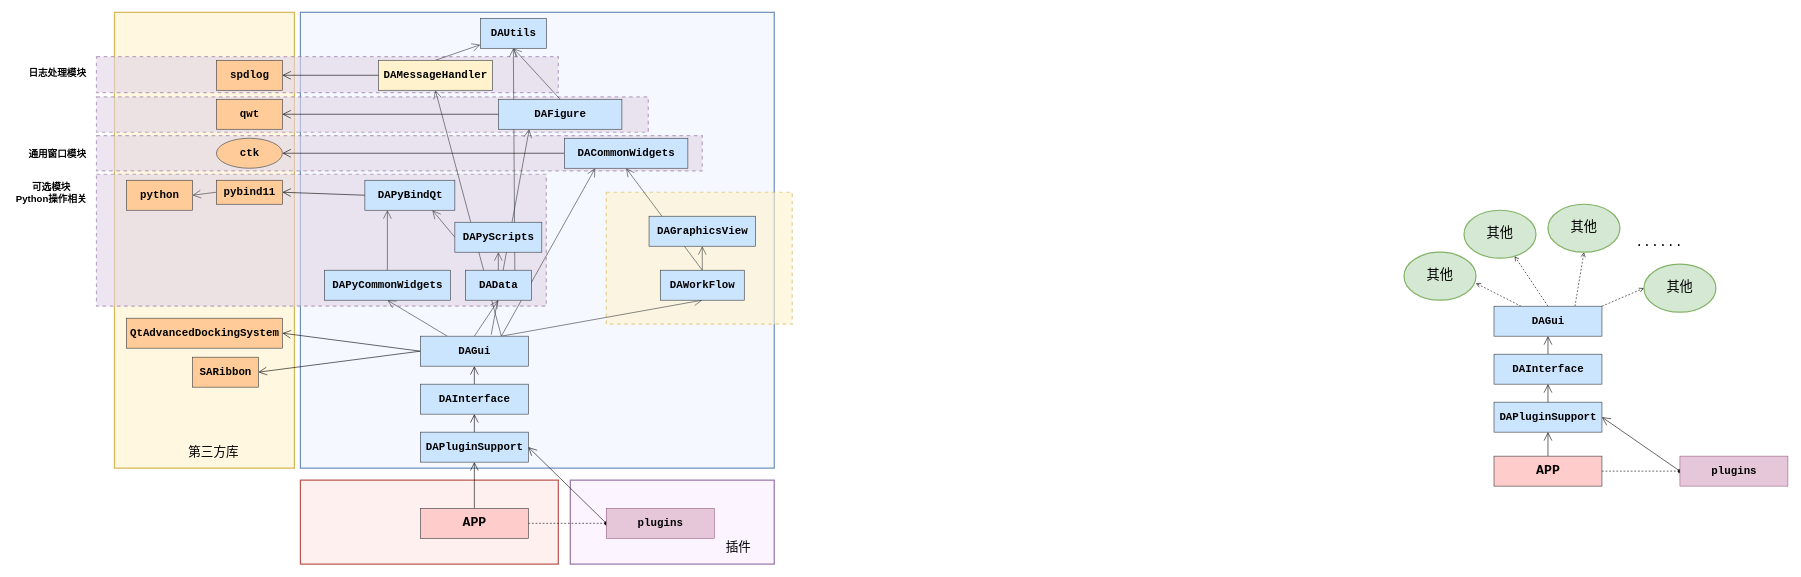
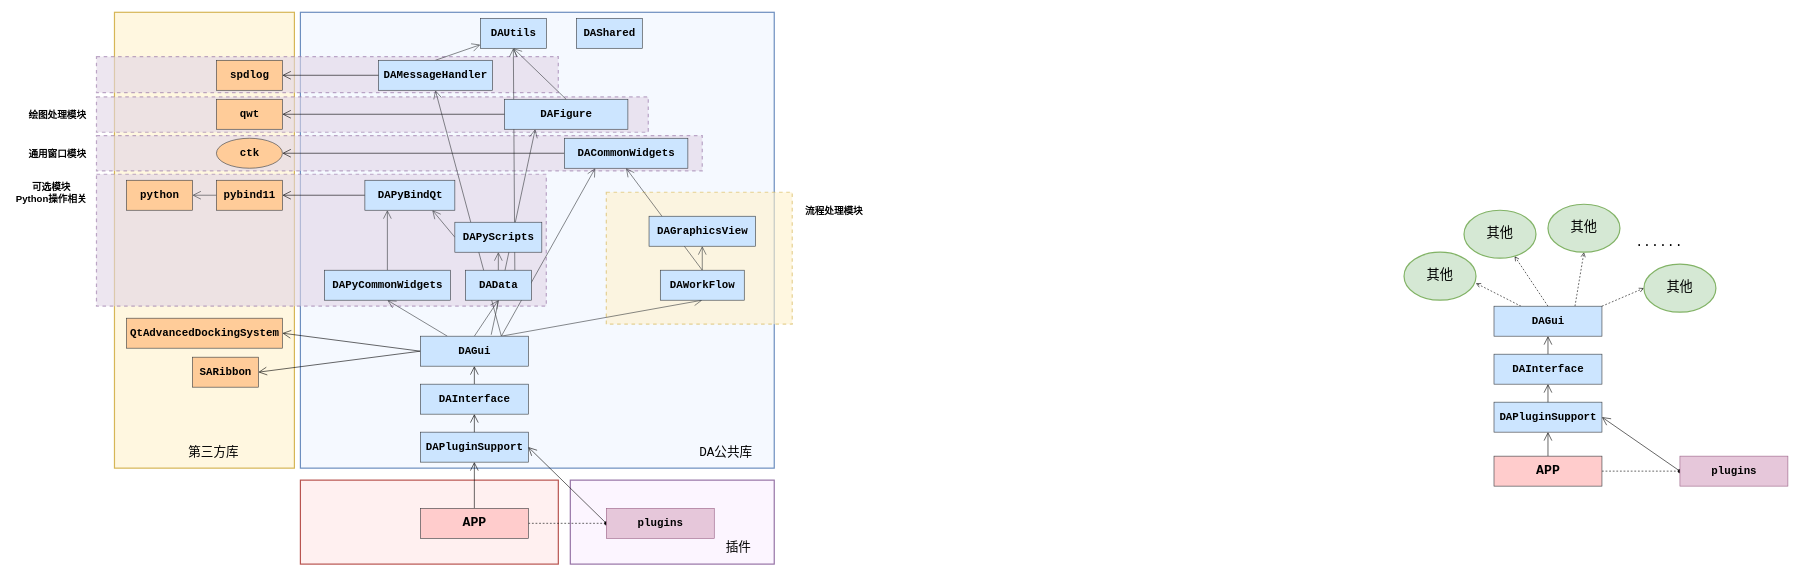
+ <mxCell id="80" value="&lt;div style=&quot;margin-top: 0px; margin-bottom: 0px; font-size: 18px;&quot;&gt;&lt;div style=&quot;margin-top: 0px; margin-bottom: 0px; font-size: 18px;&quot;&gt;&lt;div style=&quot;margin-top: 0px; margin-bottom: 0px; font-size: 18px;&quot;&gt;DAShared&lt;/div&gt;&lt;/div&gt;&lt;/div&gt;" style="html=1;fontFamily=Courier New;fontSize=18;fontStyle=1;verticalAlign=middle;fillColor=#cce5ff;strokeColor=#36393d;" parent="1" vertex="1"><mxGeometry x="960" y="30" width="110" height="50" as="geometry" /></mxCell>
- <mxCell id="76" value="日志处理模块" style="text;html=1;strokeColor=none;fillColor=none;align=center;verticalAlign=middle;whiteSpace=wrap;rounded=0;dashed=1;fontSize=16;fontStyle=1" parent="1" vertex="1"><mxGeometry x="30" y="90" width="130" height="60" as="geometry" /></mxCell>
- <mxCell id="25" value="&lt;div style=&quot;margin-top: 0px; margin-bottom: 0px; font-size: 18px;&quot;&gt;&lt;div style=&quot;margin-top: 0px; margin-bottom: 0px; font-size: 18px;&quot;&gt;DAMessageHandler&lt;br style=&quot;font-size: 18px;&quot;&gt;&lt;/div&gt;&lt;/div&gt;" style="html=1;fontFamily=Courier New;fontSize=18;fontStyle=1;verticalAlign=middle;fillColor=#fff2cc;strokeColor=#36393d;" parent="1" vertex="1"><mxGeometry x="630" y="100" width="190" height="50" as="geometry" /></mxCell>
+ <mxCell id="25" value="&lt;div style=&quot;margin-top: 0px; margin-bottom: 0px; font-size: 18px;&quot;&gt;&lt;div style=&quot;margin-top: 0px; margin-bottom: 0px; font-size: 18px;&quot;&gt;DAMessageHandler&lt;br style=&quot;font-size: 18px;&quot;&gt;&lt;/div&gt;&lt;/div&gt;" style="html=1;fontFamily=Courier New;fontSize=18;fontStyle=1;verticalAlign=middle;fillColor=#cce5ff;strokeColor=#36393d;" parent="1" vertex="1"><mxGeometry x="630" y="100" width="190" height="50" as="geometry" /></mxCell>
+ <mxCell id="84" value="绘图处理模块" style="text;html=1;strokeColor=none;fillColor=none;align=center;verticalAlign=middle;whiteSpace=wrap;rounded=0;dashed=1;fontSize=16;fontStyle=1" parent="1" vertex="1"><mxGeometry x="30" y="160" width="130" height="60" as="geometry" /></mxCell>
- <mxCell id="78" value="&lt;div style=&quot;margin-top: 0px; margin-bottom: 0px; font-size: 18px;&quot;&gt;&lt;div style=&quot;margin-top: 0px; margin-bottom: 0px; font-size: 18px;&quot;&gt;DAFigure&lt;br style=&quot;font-size: 18px;&quot;&gt;&lt;/div&gt;&lt;/div&gt;" style="html=1;fontFamily=Courier New;fontSize=18;fontStyle=1;verticalAlign=middle;fillColor=#cce5ff;strokeColor=#36393d;" parent="1" vertex="1"><mxGeometry x="830" y="165" width="206" height="50" as="geometry" /></mxCell>
+ <mxCell id="78" value="&lt;div style=&quot;margin-top: 0px; margin-bottom: 0px; font-size: 18px;&quot;&gt;&lt;div style=&quot;margin-top: 0px; margin-bottom: 0px; font-size: 18px;&quot;&gt;DAFigure&lt;br style=&quot;font-size: 18px;&quot;&gt;&lt;/div&gt;&lt;/div&gt;" style="html=1;fontFamily=Courier New;fontSize=18;fontStyle=1;verticalAlign=middle;fillColor=#cce5ff;strokeColor=#36393d;" parent="1" vertex="1"><mxGeometry x="840" y="165" width="206" height="50" as="geometry" /></mxCell>
- <mxCell id="72" value="&lt;div style=&quot;margin-top: 0px; margin-bottom: 0px; font-size: 18px;&quot;&gt;&lt;div style=&quot;margin-top: 0px; margin-bottom: 0px; font-size: 18px;&quot;&gt;&lt;div style=&quot;margin-top: 0px; margin-bottom: 0px; font-size: 18px;&quot;&gt;pybind11&lt;/div&gt;&lt;/div&gt;&lt;/div&gt;" style="html=1;fontFamily=Courier New;fontSize=18;fontStyle=1;verticalAlign=middle;fillColor=#ffcc99;strokeColor=#36393d;" parent="1" vertex="1"><mxGeometry x="360" y="300" width="110" height="40" as="geometry" /></mxCell>
+ <mxCell id="72" value="&lt;div style=&quot;margin-top: 0px; margin-bottom: 0px; font-size: 18px;&quot;&gt;&lt;div style=&quot;margin-top: 0px; margin-bottom: 0px; font-size: 18px;&quot;&gt;&lt;div style=&quot;margin-top: 0px; margin-bottom: 0px; font-size: 18px;&quot;&gt;pybind11&lt;/div&gt;&lt;/div&gt;&lt;/div&gt;" style="html=1;fontFamily=Courier New;fontSize=18;fontStyle=1;verticalAlign=middle;fillColor=#ffcc99;strokeColor=#36393d;" parent="1" vertex="1"><mxGeometry x="360" y="300" width="110" height="50" as="geometry" /></mxCell>
+ <mxCell id="86" value="流程处理模块" style="text;html=1;strokeColor=none;fillColor=none;align=center;verticalAlign=middle;whiteSpace=wrap;rounded=0;dashed=1;fontSize=16;fontStyle=1" parent="1" vertex="1"><mxGeometry x="1330" y="320" width="120" height="60" as="geometry" /></mxCell>
+ <mxCell id="50" value="DA公共库" style="text;html=1;align=center;verticalAlign=middle;resizable=0;points=[];autosize=1;strokeColor=none;fillColor=none;fontSize=21;fontFamily=Courier New;fontColor=#000000;" parent="1" vertex="1"><mxGeometry x="1158.75" y="740" width="100" height="30" as="geometry" /></mxCell>
